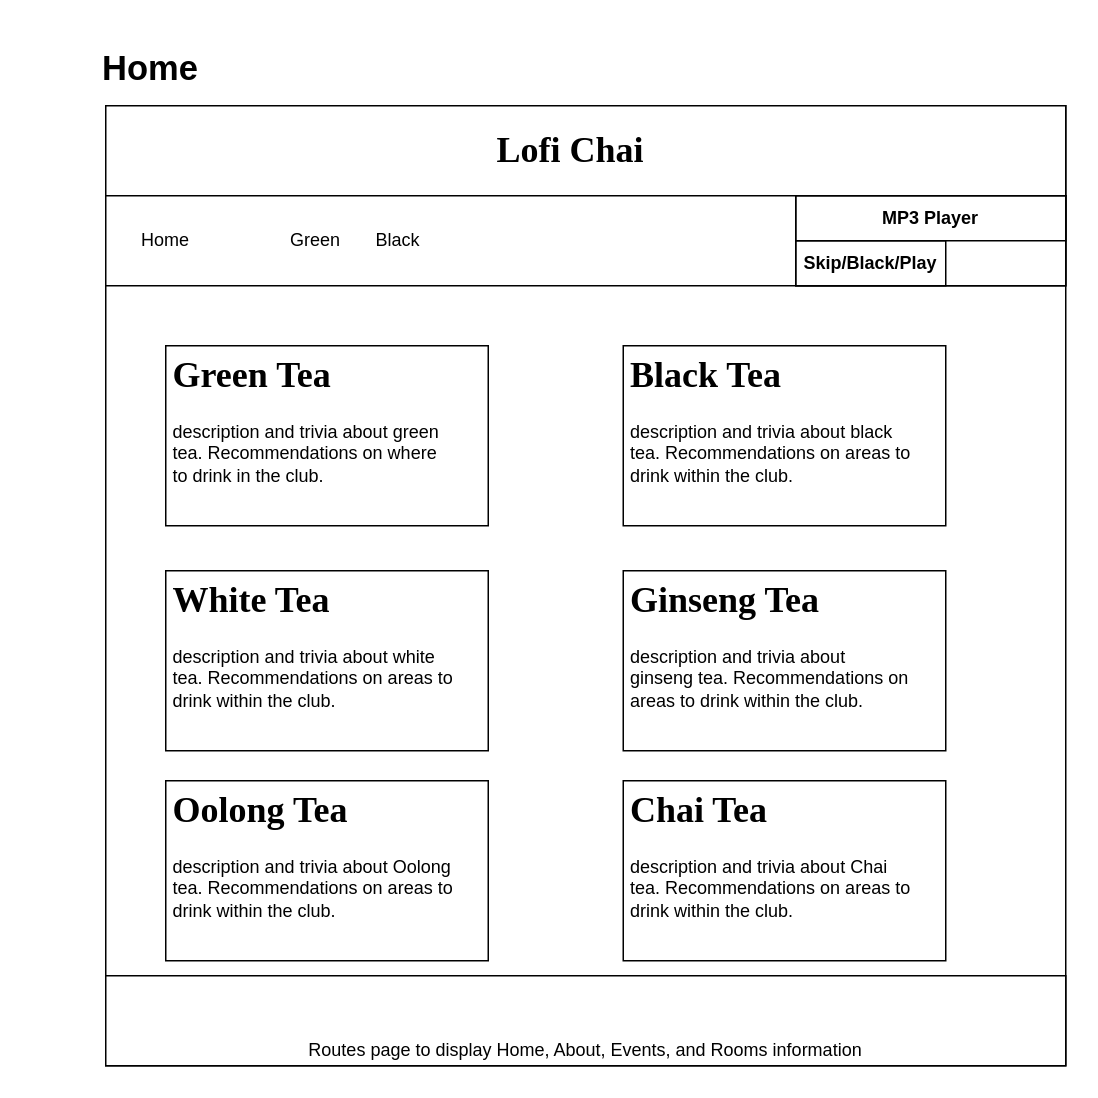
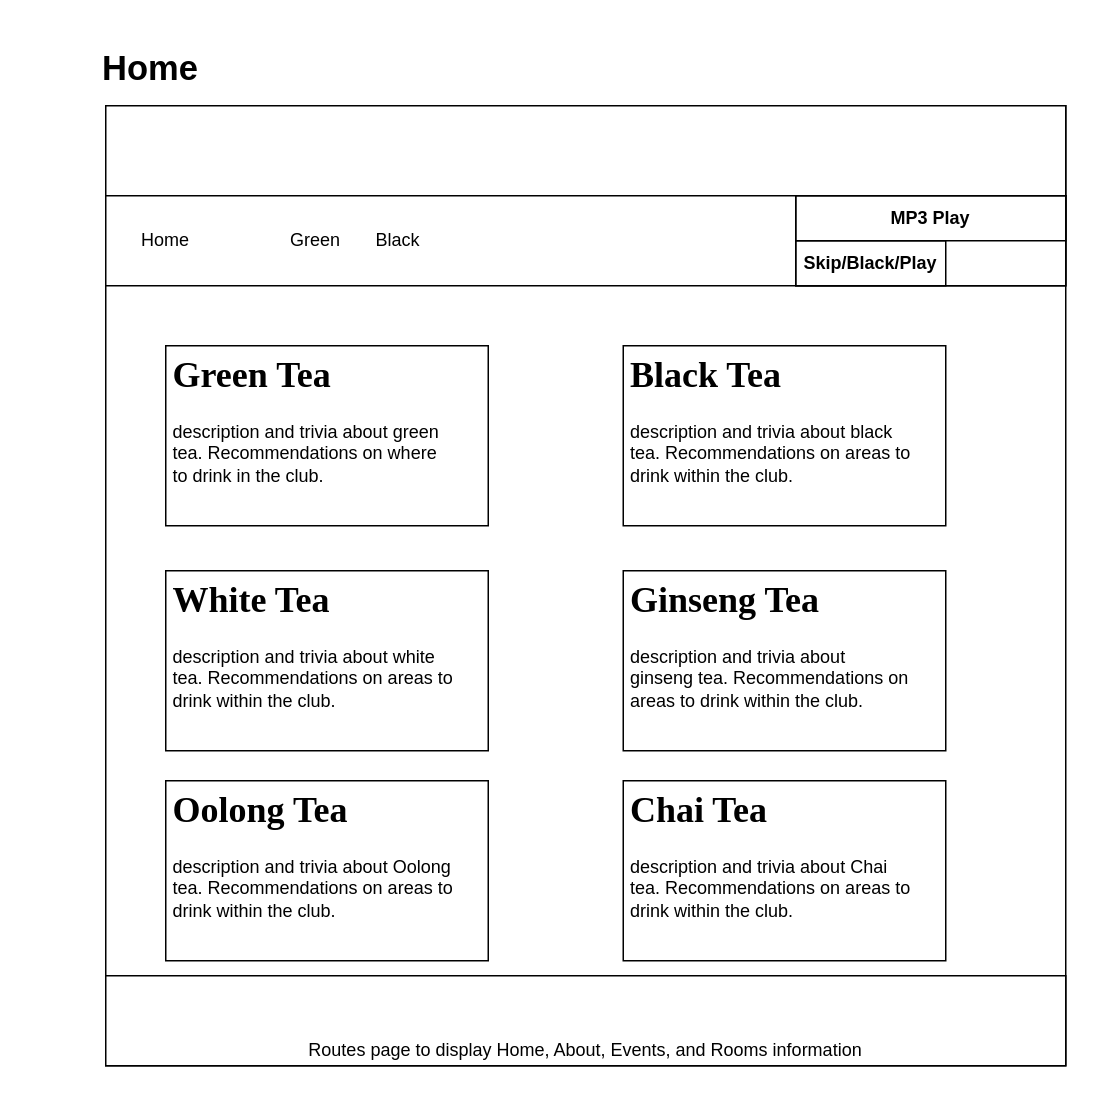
- <mxCell id="4" value="&lt;font style=&quot;font-size: 24px&quot; face=&quot;NiteClub&quot; data-font-src=&quot;https://www.dafont.com/nite-club.font&quot;&gt;&lt;b&gt;Lofi Chai&lt;/b&gt;&lt;/font&gt;" style="text;html=1;strokeColor=none;fillColor=none;align=center;verticalAlign=middle;whiteSpace=wrap;rounded=0;" parent="1" vertex="1"><mxGeometry x="325" y="80" width="110" height="40" as="geometry" /></mxCell>
- <mxCell id="22" value="&lt;b&gt;MP3 Player&lt;/b&gt;" style="text;html=1;fillColor=none;align=center;verticalAlign=middle;whiteSpace=wrap;rounded=0;strokeColor=#000000;" parent="1" vertex="1"><mxGeometry x="530" y="130" width="180" height="30" as="geometry" /></mxCell>
+ <mxCell id="22" value="&lt;b&gt;MP3 Play&lt;/b&gt;" style="text;html=1;fillColor=none;align=center;verticalAlign=middle;whiteSpace=wrap;rounded=0;strokeColor=#000000;" parent="1" vertex="1"><mxGeometry x="530" y="130" width="180" height="30" as="geometry" /></mxCell>
